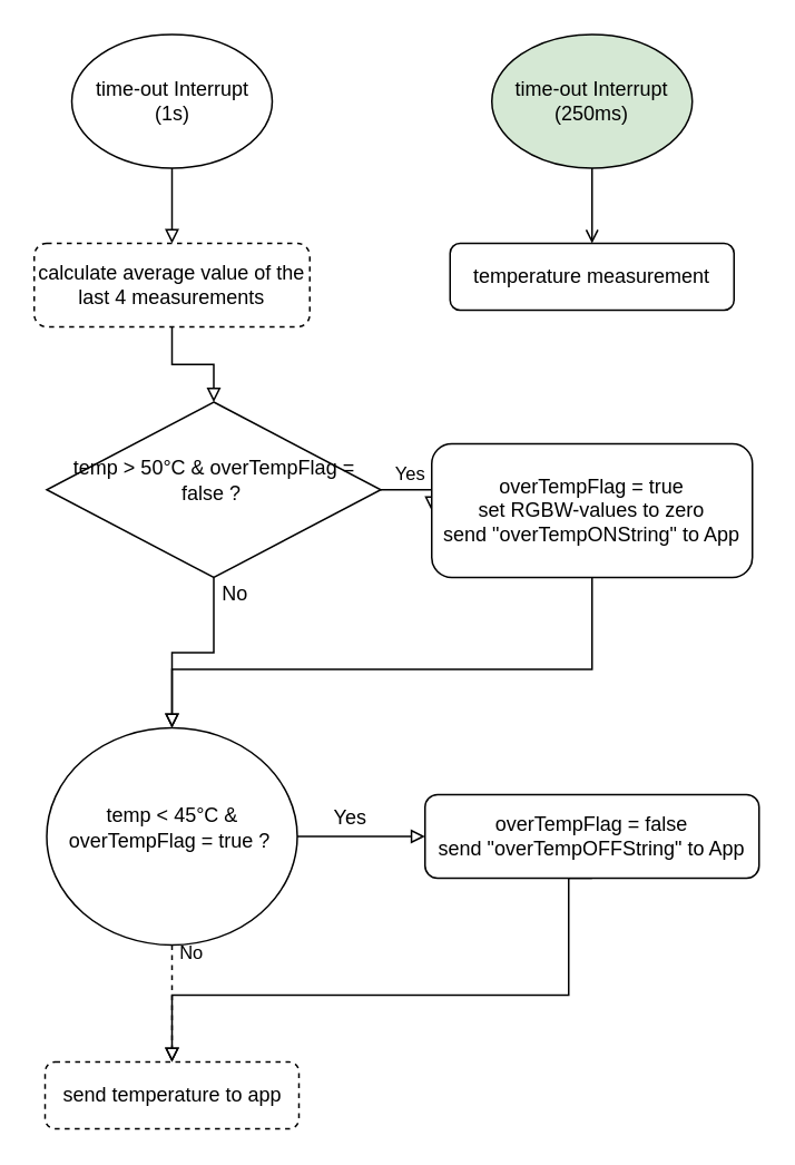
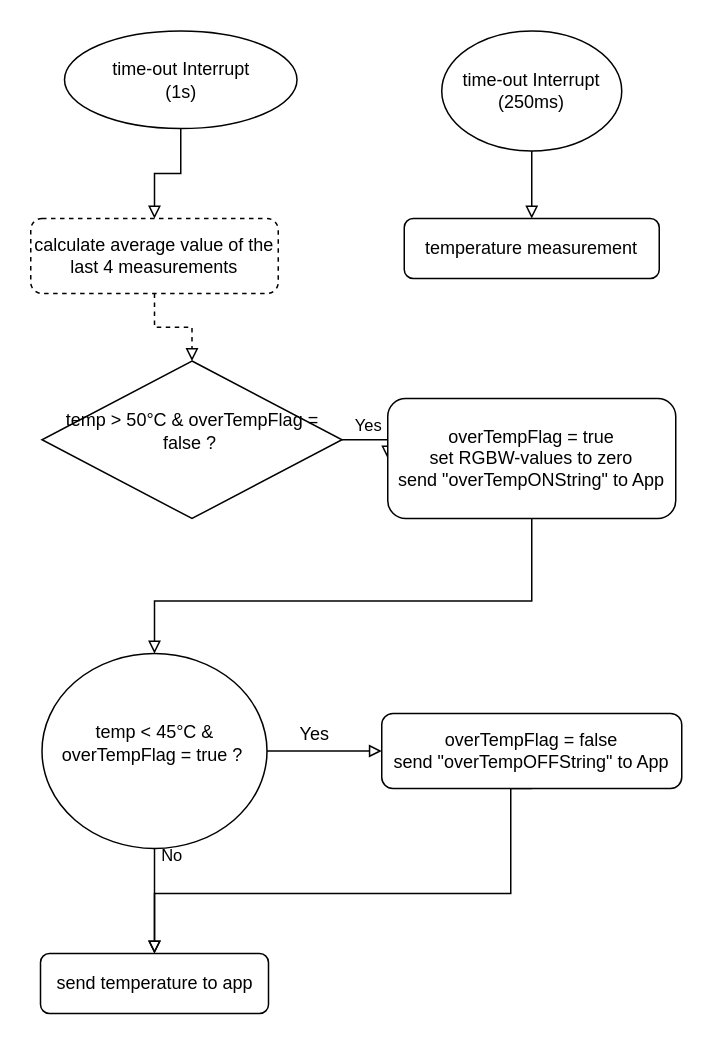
- <mxCell id="21" value="time-out Interrupt&lt;br&gt;(1s)" style="ellipse;whiteSpace=wrap;html=1;" parent="1" vertex="1"><mxGeometry x="42.5" y="20" width="120" height="80" as="geometry" /></mxCell>
+ <mxCell id="21" value="time-out Interrupt&lt;br&gt;(1s)" style="ellipse;whiteSpace=wrap;html=1;" parent="1" vertex="1"><mxGeometry x="42.5" y="20" width="155" height="65" as="geometry" /></mxCell>
- <mxCell id="19" value="time-out Interrupt (250ms)" style="ellipse;whiteSpace=wrap;html=1;fillColor=#d5e8d4;" parent="1" vertex="1"><mxGeometry x="294" y="20" width="120" height="80" as="geometry" /></mxCell>
+ <mxCell id="19" value="time-out Interrupt (250ms)" style="ellipse;whiteSpace=wrap;html=1;" parent="1" vertex="1"><mxGeometry x="294" y="20" width="120" height="80" as="geometry" /></mxCell>
- <mxCell id="18" value="" style="edgeStyle=orthogonalEdgeStyle;rounded=0;orthogonalLoop=1;jettySize=auto;html=1;endArrow=open;endFill=0;" parent="1" source="19" target="17" edge="1"><mxGeometry relative="1" as="geometry" /></mxCell>
+ <mxCell id="18" value="" style="edgeStyle=orthogonalEdgeStyle;rounded=0;orthogonalLoop=1;jettySize=auto;html=1;endArrow=block;endFill=0;" parent="1" source="19" target="17" edge="1"><mxGeometry relative="1" as="geometry" /></mxCell>
- <mxCell id="2" style="edgeStyle=orthogonalEdgeStyle;rounded=0;orthogonalLoop=1;jettySize=auto;html=1;exitX=0.5;exitY=1;exitDx=0;exitDy=0;entryX=0.5;entryY=0;entryDx=0;entryDy=0;endArrow=block;endFill=0;" parent="1" source="3" target="7" edge="1"><mxGeometry relative="1" as="geometry" /></mxCell>
+ <mxCell id="2" style="edgeStyle=orthogonalEdgeStyle;rounded=0;orthogonalLoop=1;jettySize=auto;html=1;exitX=0.5;exitY=1;exitDx=0;exitDy=0;entryX=0.5;entryY=0;entryDx=0;entryDy=0;endArrow=block;endFill=0;dashed=1;" parent="1" source="3" target="7" edge="1"><mxGeometry relative="1" as="geometry" /></mxCell>
- <mxCell id="5" style="edgeStyle=orthogonalEdgeStyle;rounded=0;orthogonalLoop=1;jettySize=auto;html=1;exitX=0.5;exitY=1;exitDx=0;exitDy=0;entryX=0.5;entryY=0;entryDx=0;entryDy=0;endArrow=block;endFill=0;" parent="1" source="7" target="16" edge="1"><mxGeometry relative="1" as="geometry" /></mxCell>
- <mxCell id="6" value="No" style="text;html=1;resizable=0;points=[];align=center;verticalAlign=middle;labelBackgroundColor=#ffffff;" parent="5" vertex="1" connectable="0"><mxGeometry x="-0.807" y="-1" relative="1" as="geometry"><mxPoint x="12.5" y="-1.5" as="offset" /></mxGeometry></mxCell>
- <mxCell id="13" value="No" style="edgeStyle=orthogonalEdgeStyle;rounded=0;orthogonalLoop=1;jettySize=auto;html=1;exitX=0.5;exitY=1;exitDx=0;exitDy=0;entryX=0.5;entryY=0;entryDx=0;entryDy=0;endArrow=block;endFill=0;dashed=1;" parent="1" source="16" target="10" edge="1"><mxGeometry x="-0.847" y="11" relative="1" as="geometry"><mxPoint as="offset" /><mxPoint x="103" y="550" as="sourcePoint" /></mxGeometry></mxCell>
+ <mxCell id="13" value="No" style="edgeStyle=orthogonalEdgeStyle;rounded=0;orthogonalLoop=1;jettySize=auto;html=1;exitX=0.5;exitY=1;exitDx=0;exitDy=0;entryX=0.5;entryY=0;entryDx=0;entryDy=0;endArrow=block;endFill=0;" parent="1" source="16" target="10" edge="1"><mxGeometry x="-0.847" y="11" relative="1" as="geometry"><mxPoint as="offset" /><mxPoint x="103" y="550" as="sourcePoint" /></mxGeometry></mxCell>
- <mxCell id="10" value="send temperature to app" style="rounded=1;whiteSpace=wrap;html=1;fontSize=12;glass=0;strokeWidth=1;shadow=0;dashed=1;" parent="1" vertex="1"><mxGeometry x="26.5" y="635" width="152" height="40" as="geometry" /></mxCell>
+ <mxCell id="10" value="send temperature to app" style="rounded=1;whiteSpace=wrap;html=1;fontSize=12;glass=0;strokeWidth=1;shadow=0;" parent="1" vertex="1"><mxGeometry x="26.5" y="635" width="152" height="40" as="geometry" /></mxCell>
